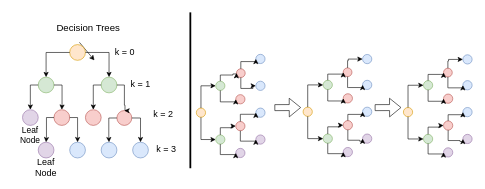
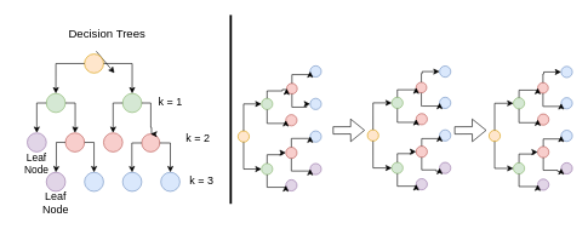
- <mxCell id="92" value="&lt;font style=&quot;font-size: 15px&quot;&gt;k = 0&lt;/font&gt;" style="text;html=1;strokeColor=none;fillColor=none;align=center;verticalAlign=middle;whiteSpace=wrap;rounded=0;" vertex="1" parent="70"><mxGeometry x="157.51" width="60" height="30" as="geometry" /></mxCell>
